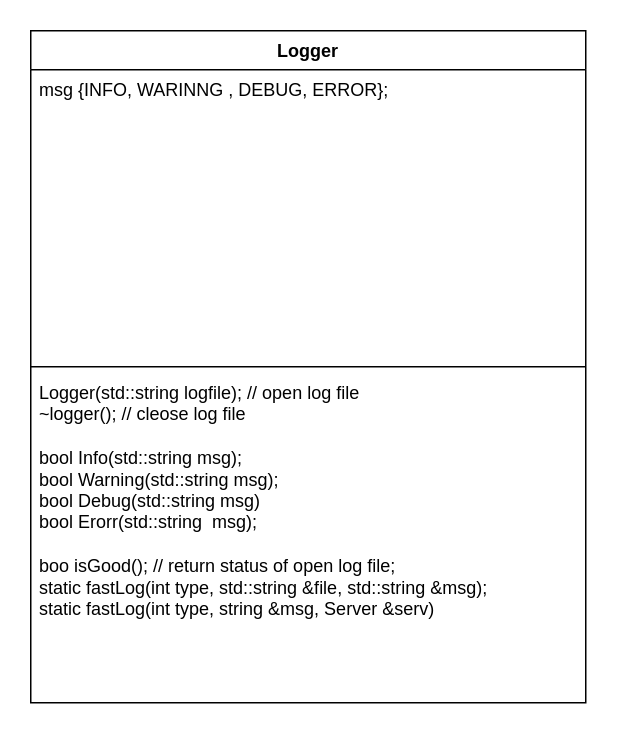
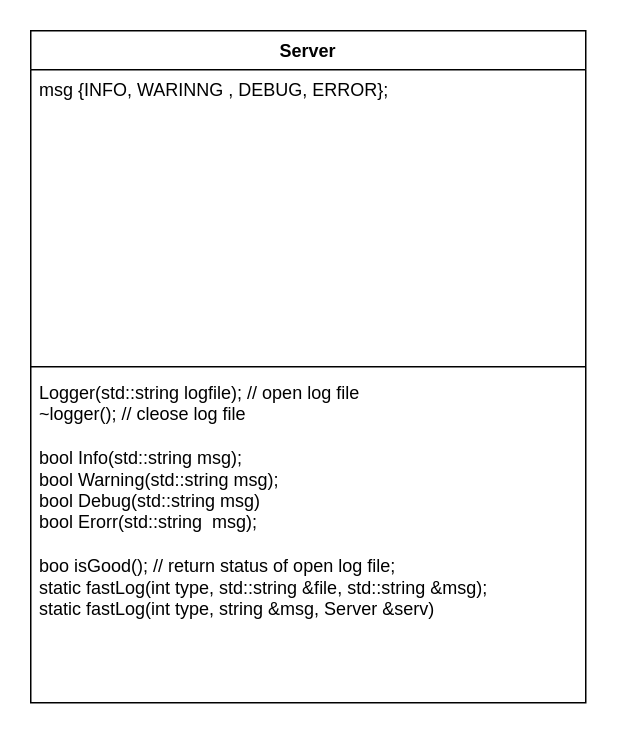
- <mxCell id="2" value="Logger" style="swimlane;fontStyle=1;align=center;verticalAlign=top;childLayout=stackLayout;horizontal=1;startSize=26;horizontalStack=0;resizeParent=1;resizeParentMax=0;resizeLast=0;collapsible=1;marginBottom=0;whiteSpace=wrap;html=1;" vertex="1" parent="1"><mxGeometry x="20" y="20" width="370" height="448" as="geometry" /></mxCell>
+ <mxCell id="2" value="Server" style="swimlane;fontStyle=1;align=center;verticalAlign=top;childLayout=stackLayout;horizontal=1;startSize=26;horizontalStack=0;resizeParent=1;resizeParentMax=0;resizeLast=0;collapsible=1;marginBottom=0;whiteSpace=wrap;html=1;" vertex="1" parent="1"><mxGeometry x="20" y="20" width="370" height="448" as="geometry" /></mxCell>
